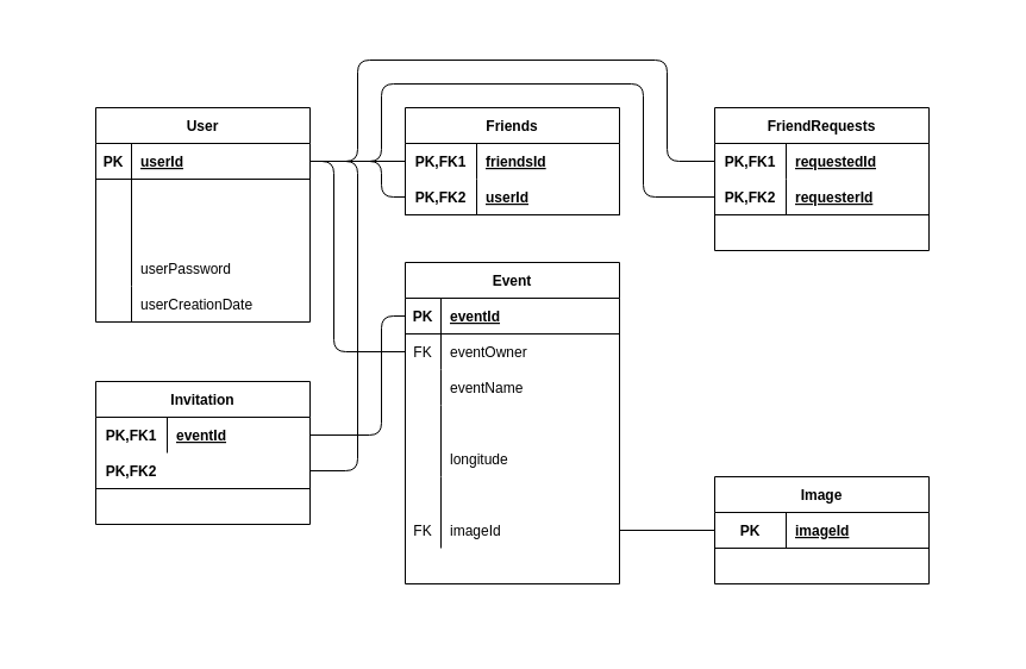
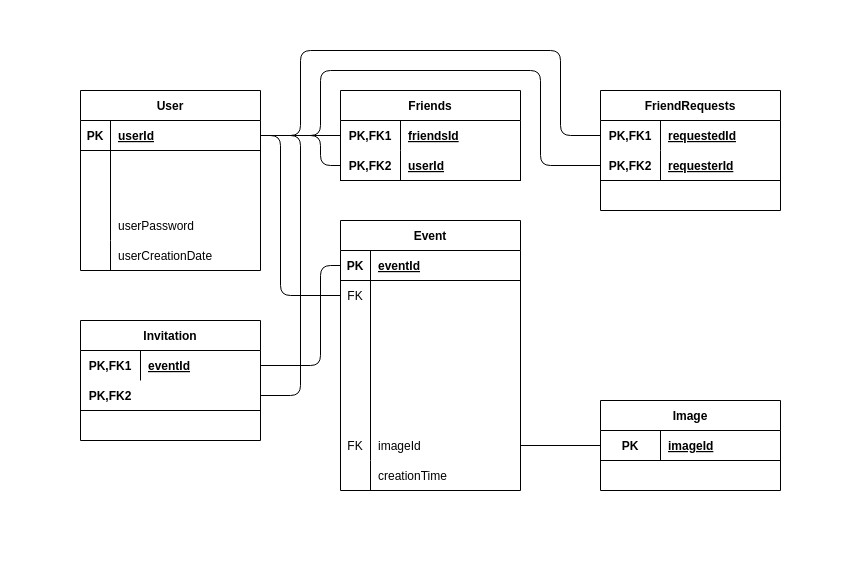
- <mxCell id="23" value="eventOwner" style="shape=partialRectangle;connectable=0;fillColor=none;top=0;left=0;bottom=0;right=0;align=left;spacingLeft=6;overflow=hidden;" vertex="1" parent="21"><mxGeometry x="30" width="150" height="30" as="geometry" /></mxCell>
- <mxCell id="26" value="eventName" style="shape=partialRectangle;connectable=0;fillColor=none;top=0;left=0;bottom=0;right=0;align=left;spacingLeft=6;overflow=hidden;" vertex="1" parent="24"><mxGeometry x="30" width="150" height="30" as="geometry" /></mxCell>
- <mxCell id="31" value="longitude" style="shape=partialRectangle;connectable=0;fillColor=none;top=0;left=0;bottom=0;right=0;align=left;spacingLeft=6;overflow=hidden;" vertex="1" parent="29"><mxGeometry x="30" width="150" height="30" as="geometry" /></mxCell>
+ <mxCell id="39" value="creationTime" style="shape=partialRectangle;connectable=0;fillColor=none;top=0;left=0;bottom=0;right=0;align=left;spacingLeft=6;overflow=hidden;" vertex="1" parent="37"><mxGeometry x="30" width="150" height="30" as="geometry" /></mxCell>
